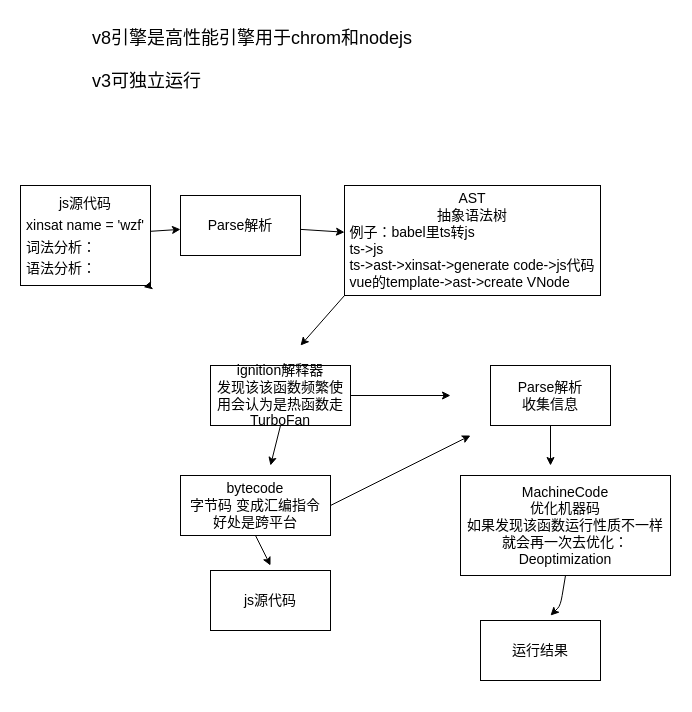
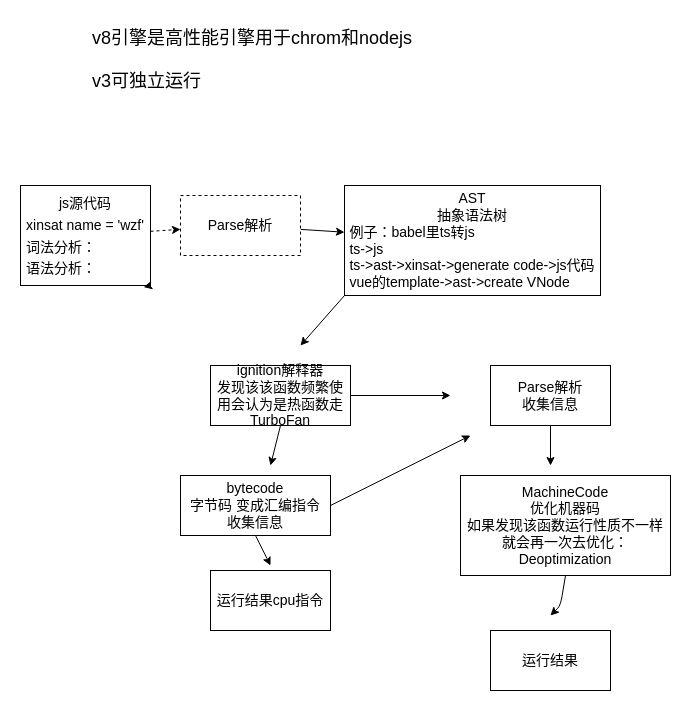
- <mxCell id="9" value="Parse解析" style="whiteSpace=wrap;html=1;fontSize=14;" vertex="1" parent="1"><mxGeometry x="180" y="195" width="120" height="60" as="geometry" /></mxCell>
+ <mxCell id="9" value="Parse解析" style="whiteSpace=wrap;html=1;fontSize=14;dashed=1;" vertex="1" parent="1"><mxGeometry x="180" y="195" width="120" height="60" as="geometry" /></mxCell>
- <mxCell id="3" value="" style="edgeStyle=none;html=1;fontSize=14;" edge="1" parent="1" source="4" target="9"><mxGeometry relative="1" as="geometry" /></mxCell>
+ <mxCell id="3" value="" style="edgeStyle=none;html=1;fontSize=14;dashed=1;" edge="1" parent="1" source="4" target="9"><mxGeometry relative="1" as="geometry" /></mxCell>
- <mxCell id="15" value="bytecode&lt;br&gt;字节码 变成汇编指令&lt;br&gt;好处是跨平台" style="whiteSpace=wrap;html=1;fontSize=14;" vertex="1" parent="1"><mxGeometry x="180" y="475" width="150" height="60" as="geometry" /></mxCell>
+ <mxCell id="15" value="bytecode&lt;br&gt;字节码 变成汇编指令&lt;br&gt;收集信息" style="whiteSpace=wrap;html=1;fontSize=14;" vertex="1" parent="1"><mxGeometry x="180" y="475" width="150" height="60" as="geometry" /></mxCell>
- <mxCell id="16" value="js源代码" style="whiteSpace=wrap;html=1;fontSize=14;" vertex="1" parent="1"><mxGeometry x="210" y="570" width="120" height="60" as="geometry" /></mxCell>
+ <mxCell id="16" value="运行结果cpu指令" style="whiteSpace=wrap;html=1;fontSize=14;" vertex="1" parent="1"><mxGeometry x="210" y="570" width="120" height="60" as="geometry" /></mxCell>
- <mxCell id="21" value="运行结果" style="whiteSpace=wrap;html=1;fontSize=14;" vertex="1" parent="1"><mxGeometry x="480" y="620" width="120" height="60" as="geometry" /></mxCell>
+ <mxCell id="21" value="运行结果" style="whiteSpace=wrap;html=1;fontSize=14;" vertex="1" parent="1"><mxGeometry x="490" y="630" width="120" height="60" as="geometry" /></mxCell>
